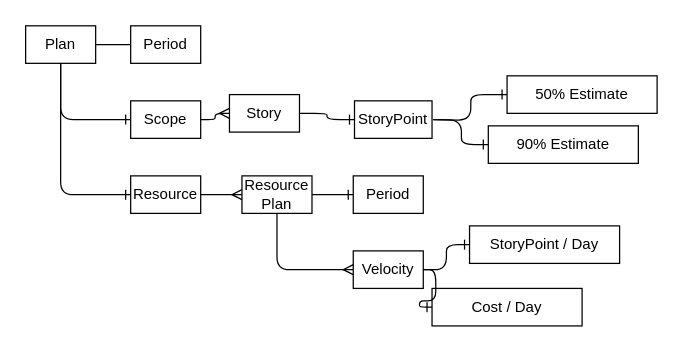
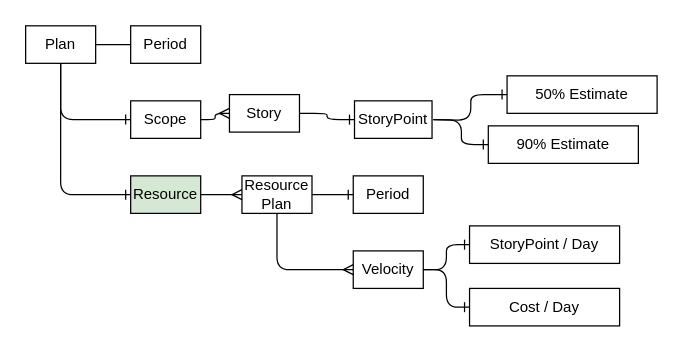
- <mxCell id="4" value="Resource" style="rounded=0;whiteSpace=wrap;html=1;" parent="1" vertex="1"><mxGeometry x="104" y="140" width="56" height="30" as="geometry" /></mxCell>
+ <mxCell id="4" value="Resource" style="rounded=0;whiteSpace=wrap;html=1;fillColor=#d5e8d4;" parent="1" vertex="1"><mxGeometry x="104" y="140" width="56" height="30" as="geometry" /></mxCell>
- <mxCell id="8" value="Cost / Day" style="rounded=0;whiteSpace=wrap;html=1;" parent="1" vertex="1"><mxGeometry x="345" y="230" width="120" height="30" as="geometry" /></mxCell>
+ <mxCell id="8" value="Cost / Day" style="rounded=0;whiteSpace=wrap;html=1;" parent="1" vertex="1"><mxGeometry x="375" y="230" width="120" height="30" as="geometry" /></mxCell>
